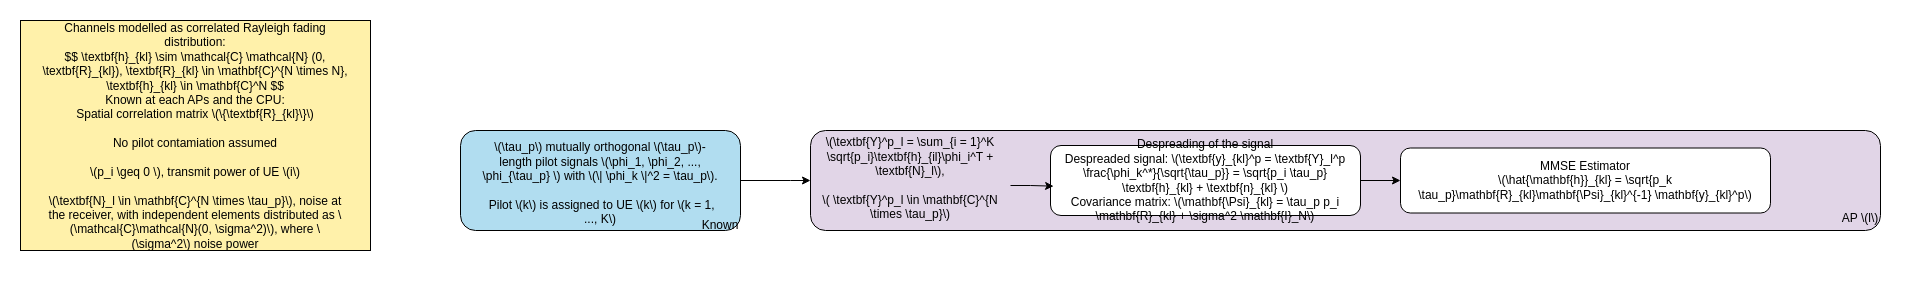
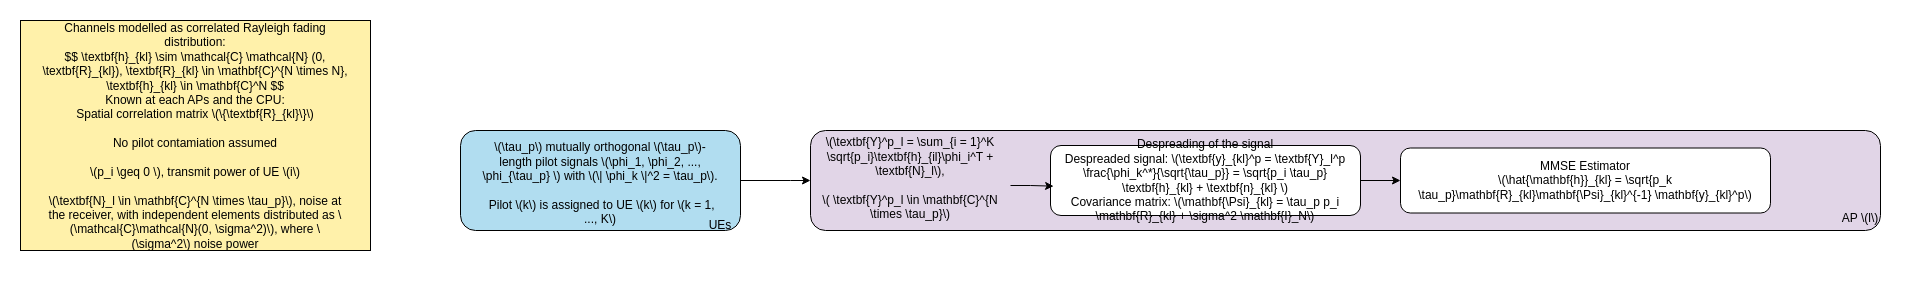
- <mxCell id="7" value="Known" style="text;html=1;align=center;verticalAlign=middle;whiteSpace=wrap;rounded=0;" parent="1" vertex="1"><mxGeometry x="690" y="210" width="60" height="30" as="geometry" /></mxCell>
+ <mxCell id="7" value="UEs" style="text;html=1;align=center;verticalAlign=middle;whiteSpace=wrap;rounded=0;" parent="1" vertex="1"><mxGeometry x="690" y="210" width="60" height="30" as="geometry" /></mxCell>
